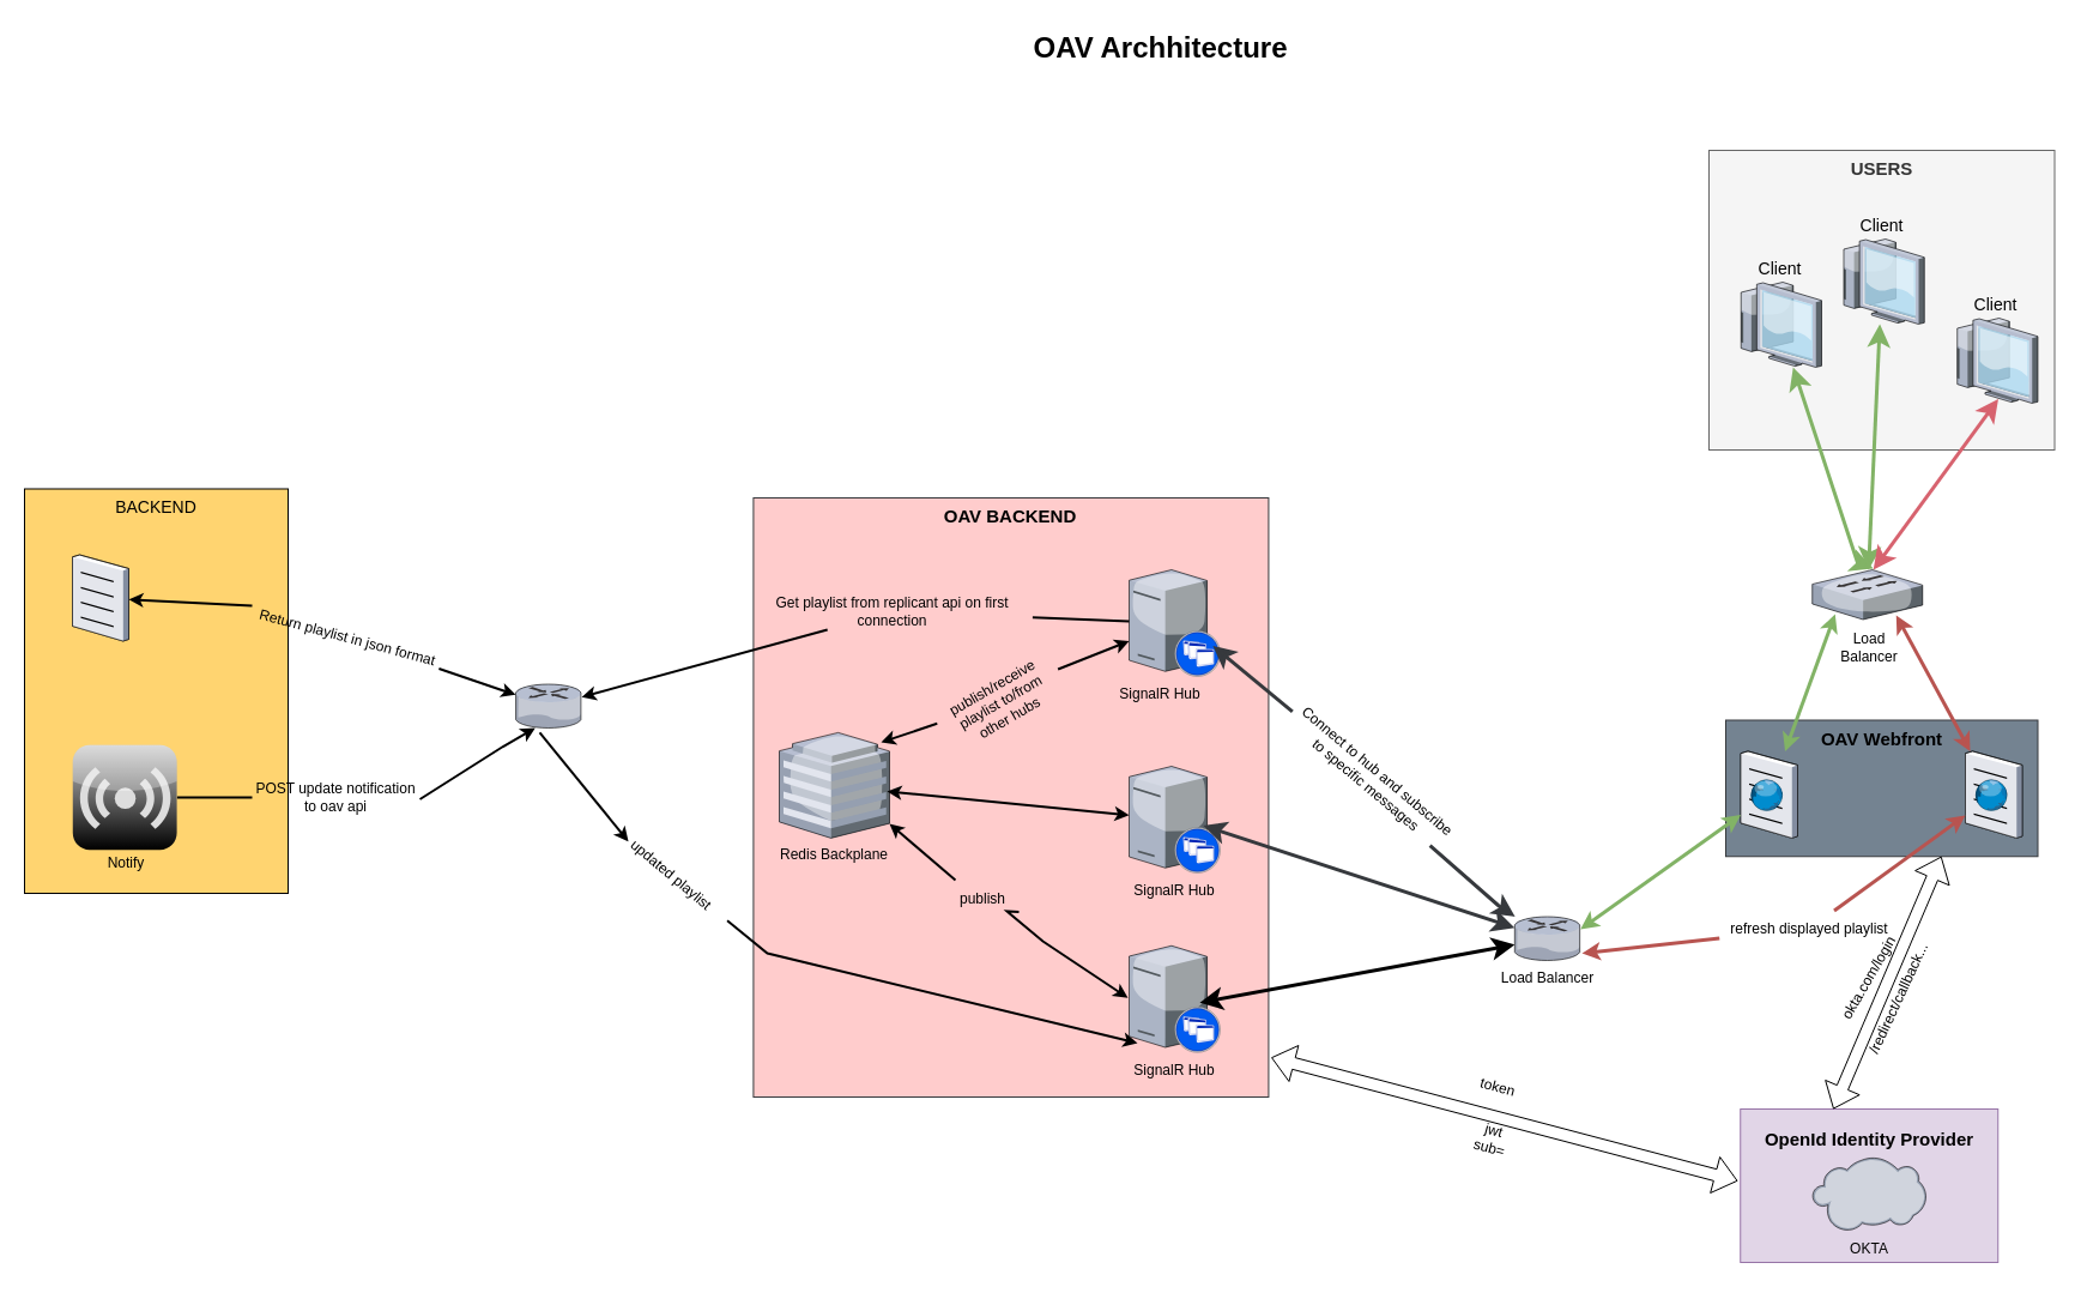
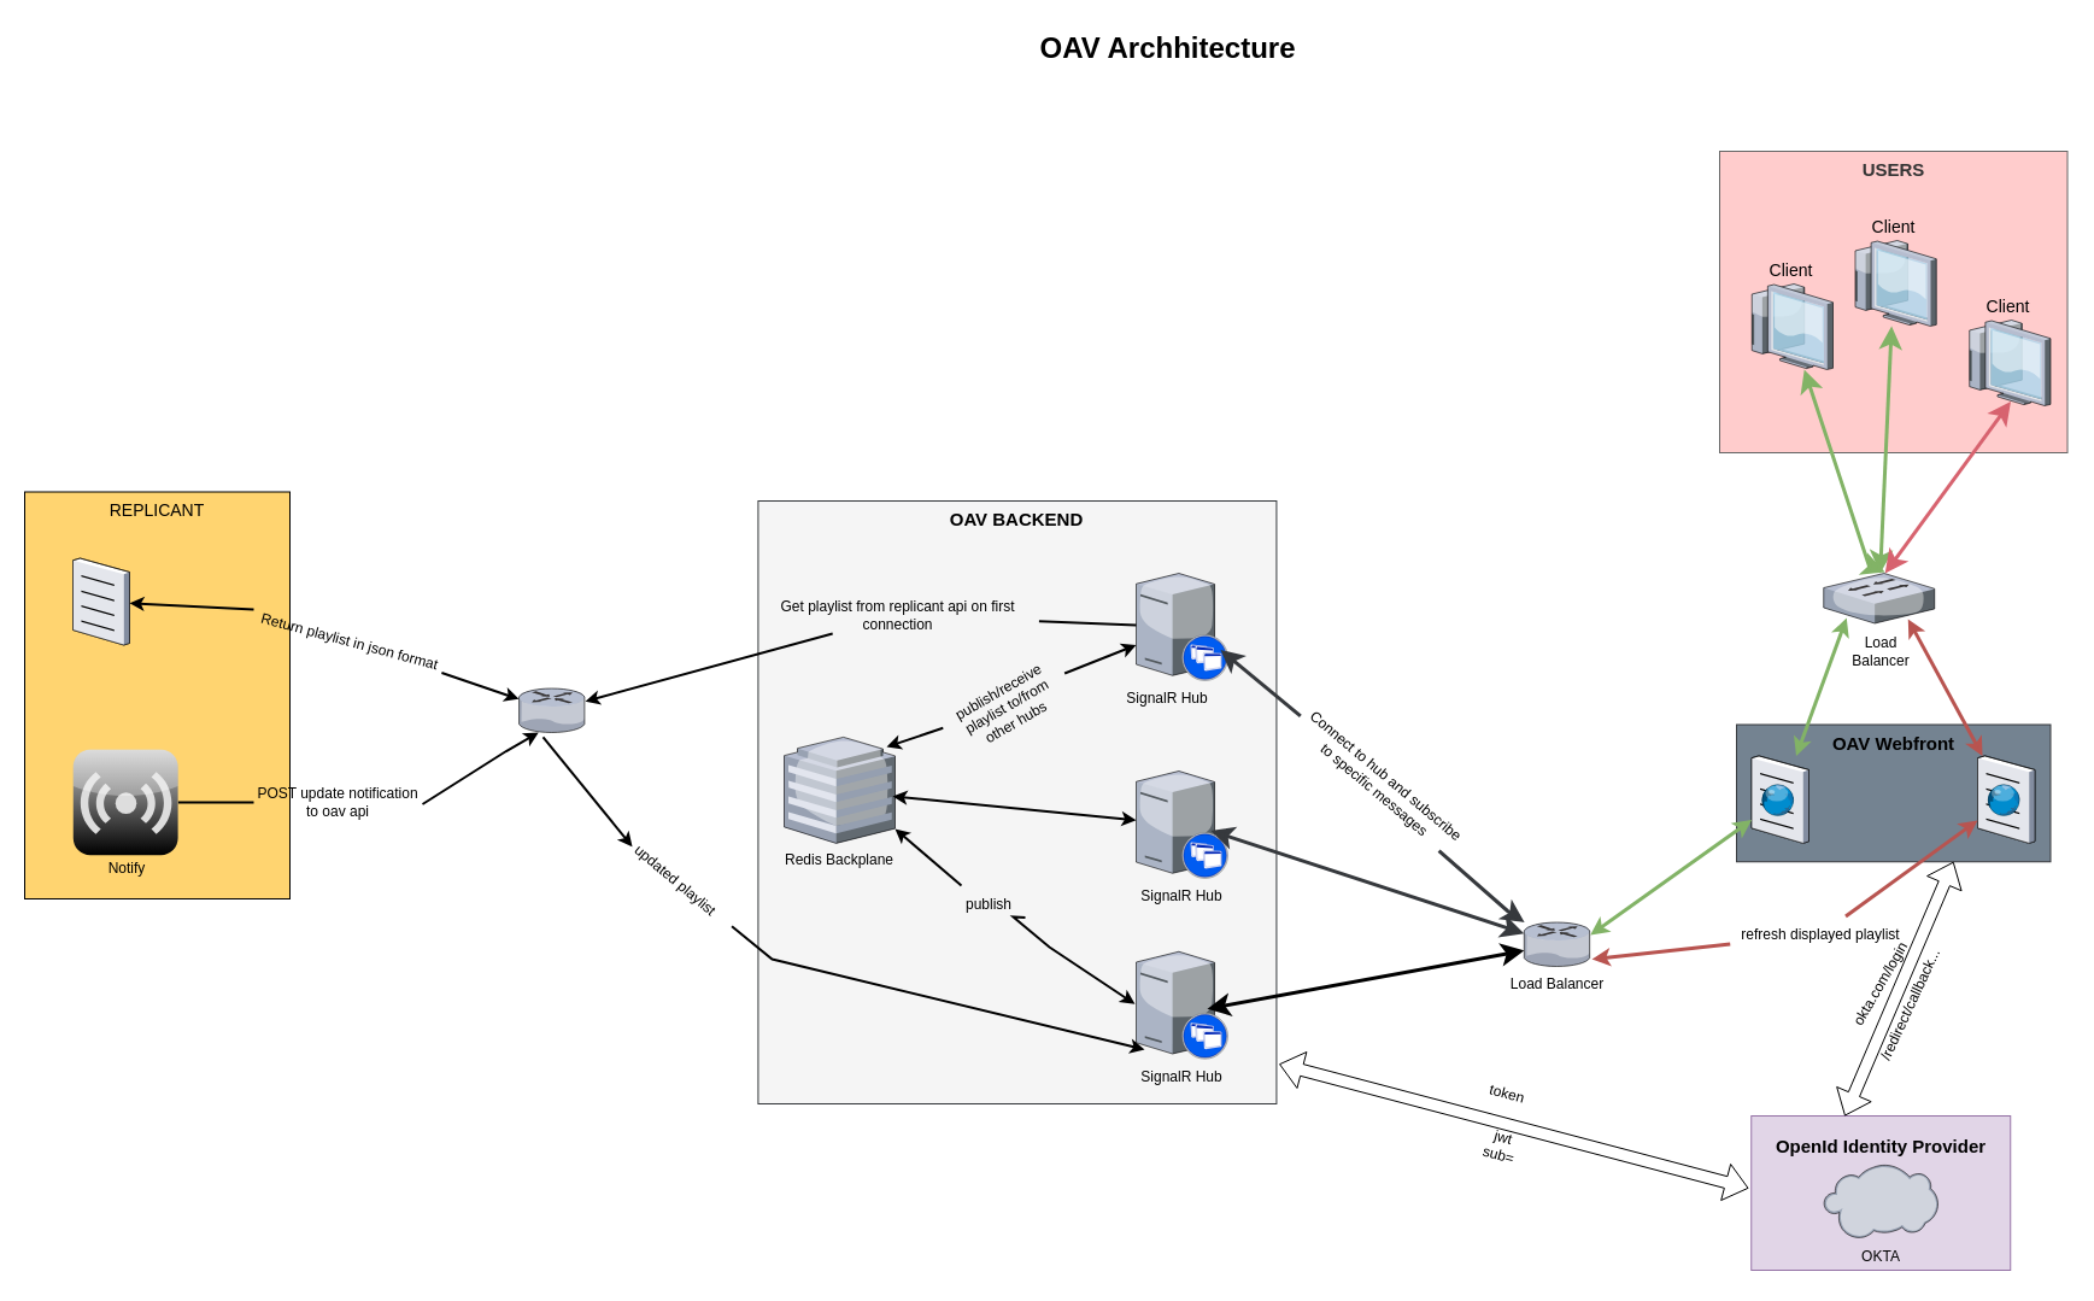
- <mxCell id="2" value="&lt;font size=&quot;1&quot;&gt;&lt;b&gt;&lt;font style=&quot;font-size: 15px;&quot;&gt;USERS&lt;/font&gt;&lt;/b&gt;&lt;/font&gt;" style="whiteSpace=wrap;html=1;fillColor=#f5f5f5;fontSize=14;strokeColor=#666666;verticalAlign=top;fontColor=#333333;" parent="1" vertex="1"><mxGeometry x="1426" y="125" width="288.5" height="250" as="geometry" /></mxCell>
+ <mxCell id="2" value="&lt;font size=&quot;1&quot;&gt;&lt;b&gt;&lt;font style=&quot;font-size: 15px;&quot;&gt;USERS&lt;/font&gt;&lt;/b&gt;&lt;/font&gt;" style="whiteSpace=wrap;html=1;fillColor=#ffcccc;fontSize=14;strokeColor=#666666;verticalAlign=top;fontColor=#333333;" parent="1" vertex="1"><mxGeometry x="1426" y="125" width="288.5" height="250" as="geometry" /></mxCell>
- <mxCell id="5" value="BACKEND" style="whiteSpace=wrap;html=1;fillColor=#FFD470;gradientColor=none;fontSize=14;strokeColor=default;verticalAlign=top;" parent="1" vertex="1"><mxGeometry x="20" y="407.5" width="220" height="337.5" as="geometry" /></mxCell>
+ <mxCell id="5" value="REPLICANT" style="whiteSpace=wrap;html=1;fillColor=#FFD470;gradientColor=none;fontSize=14;strokeColor=default;verticalAlign=top;" parent="1" vertex="1"><mxGeometry x="20" y="407.5" width="220" height="337.5" as="geometry" /></mxCell>
- <mxCell id="4" value="&lt;font style=&quot;font-size: 15px;&quot;&gt;&lt;b&gt;OAV BACKEND&lt;/b&gt;&lt;/font&gt;" style="whiteSpace=wrap;html=1;fillColor=#ffcccc;fontSize=14;strokeColor=#36393d;verticalAlign=top;strokeWidth=1;" parent="1" vertex="1"><mxGeometry x="628.42" y="415" width="430" height="500" as="geometry" /></mxCell>
+ <mxCell id="4" value="&lt;font style=&quot;font-size: 15px;&quot;&gt;&lt;b&gt;OAV BACKEND&lt;/b&gt;&lt;/font&gt;" style="whiteSpace=wrap;html=1;fillColor=#f5f5f5;fontSize=14;strokeColor=#36393d;verticalAlign=top;strokeWidth=1;" parent="1" vertex="1"><mxGeometry x="628.42" y="415" width="430" height="500" as="geometry" /></mxCell>
